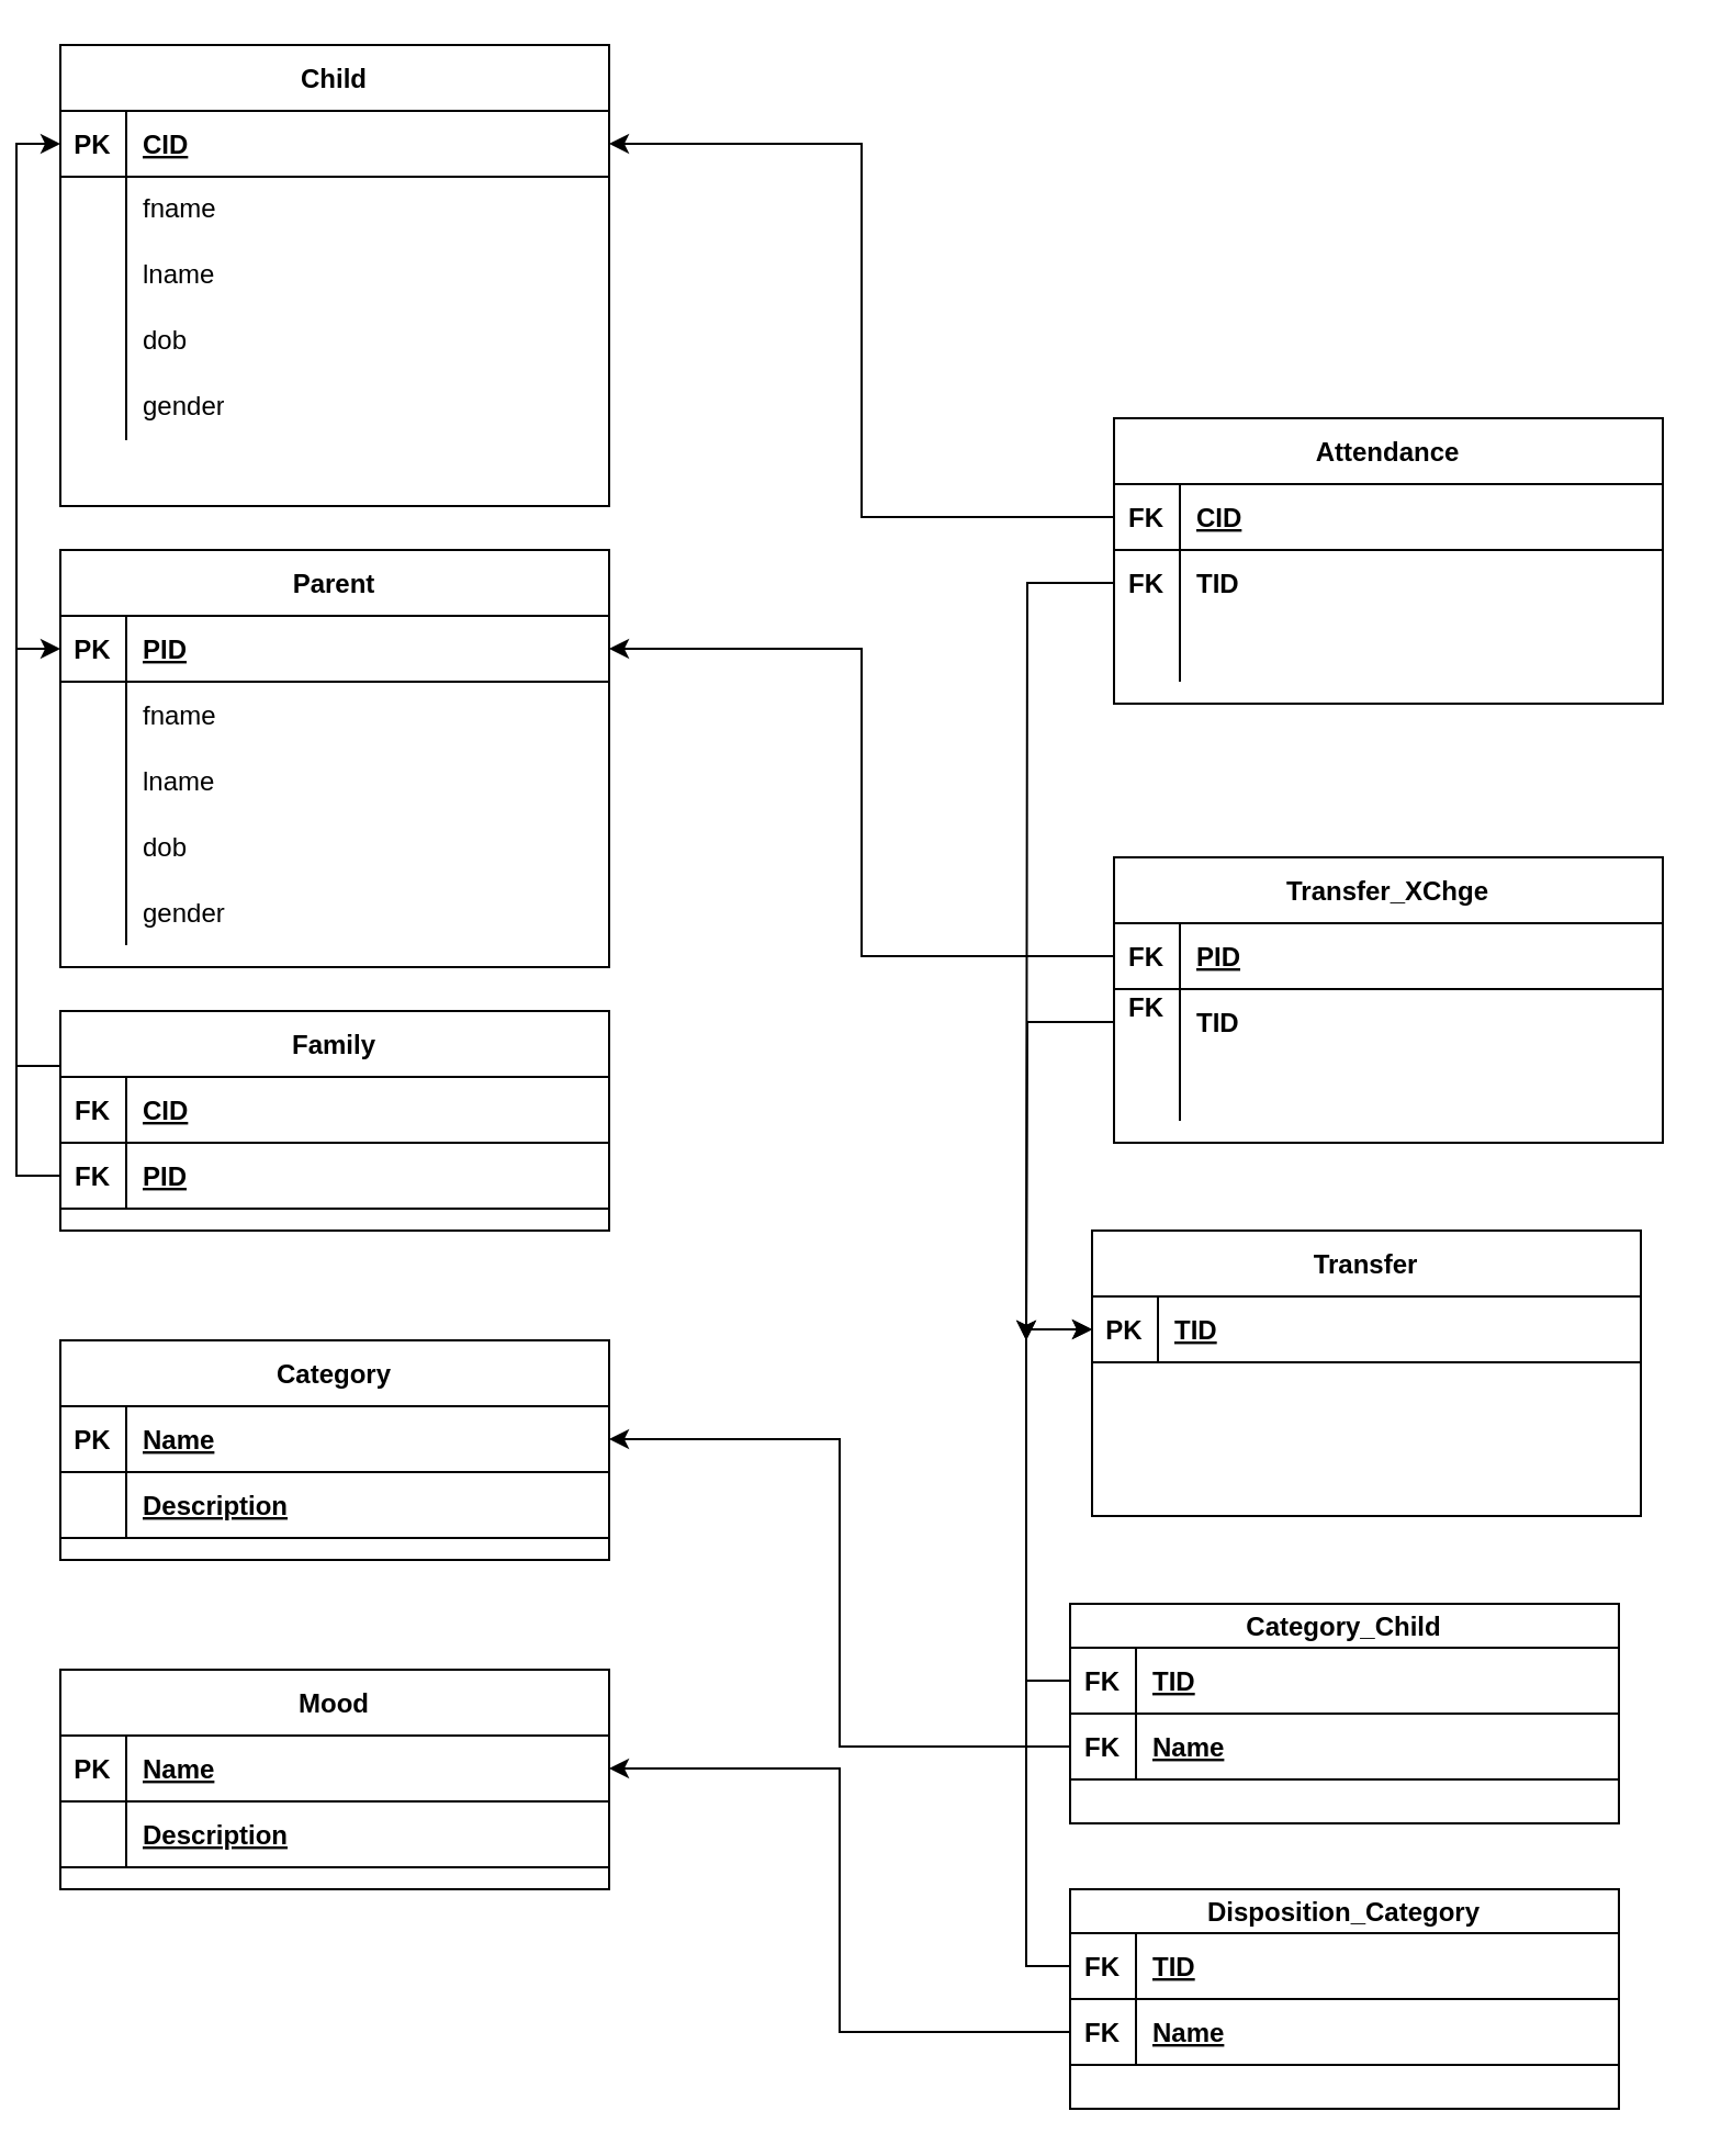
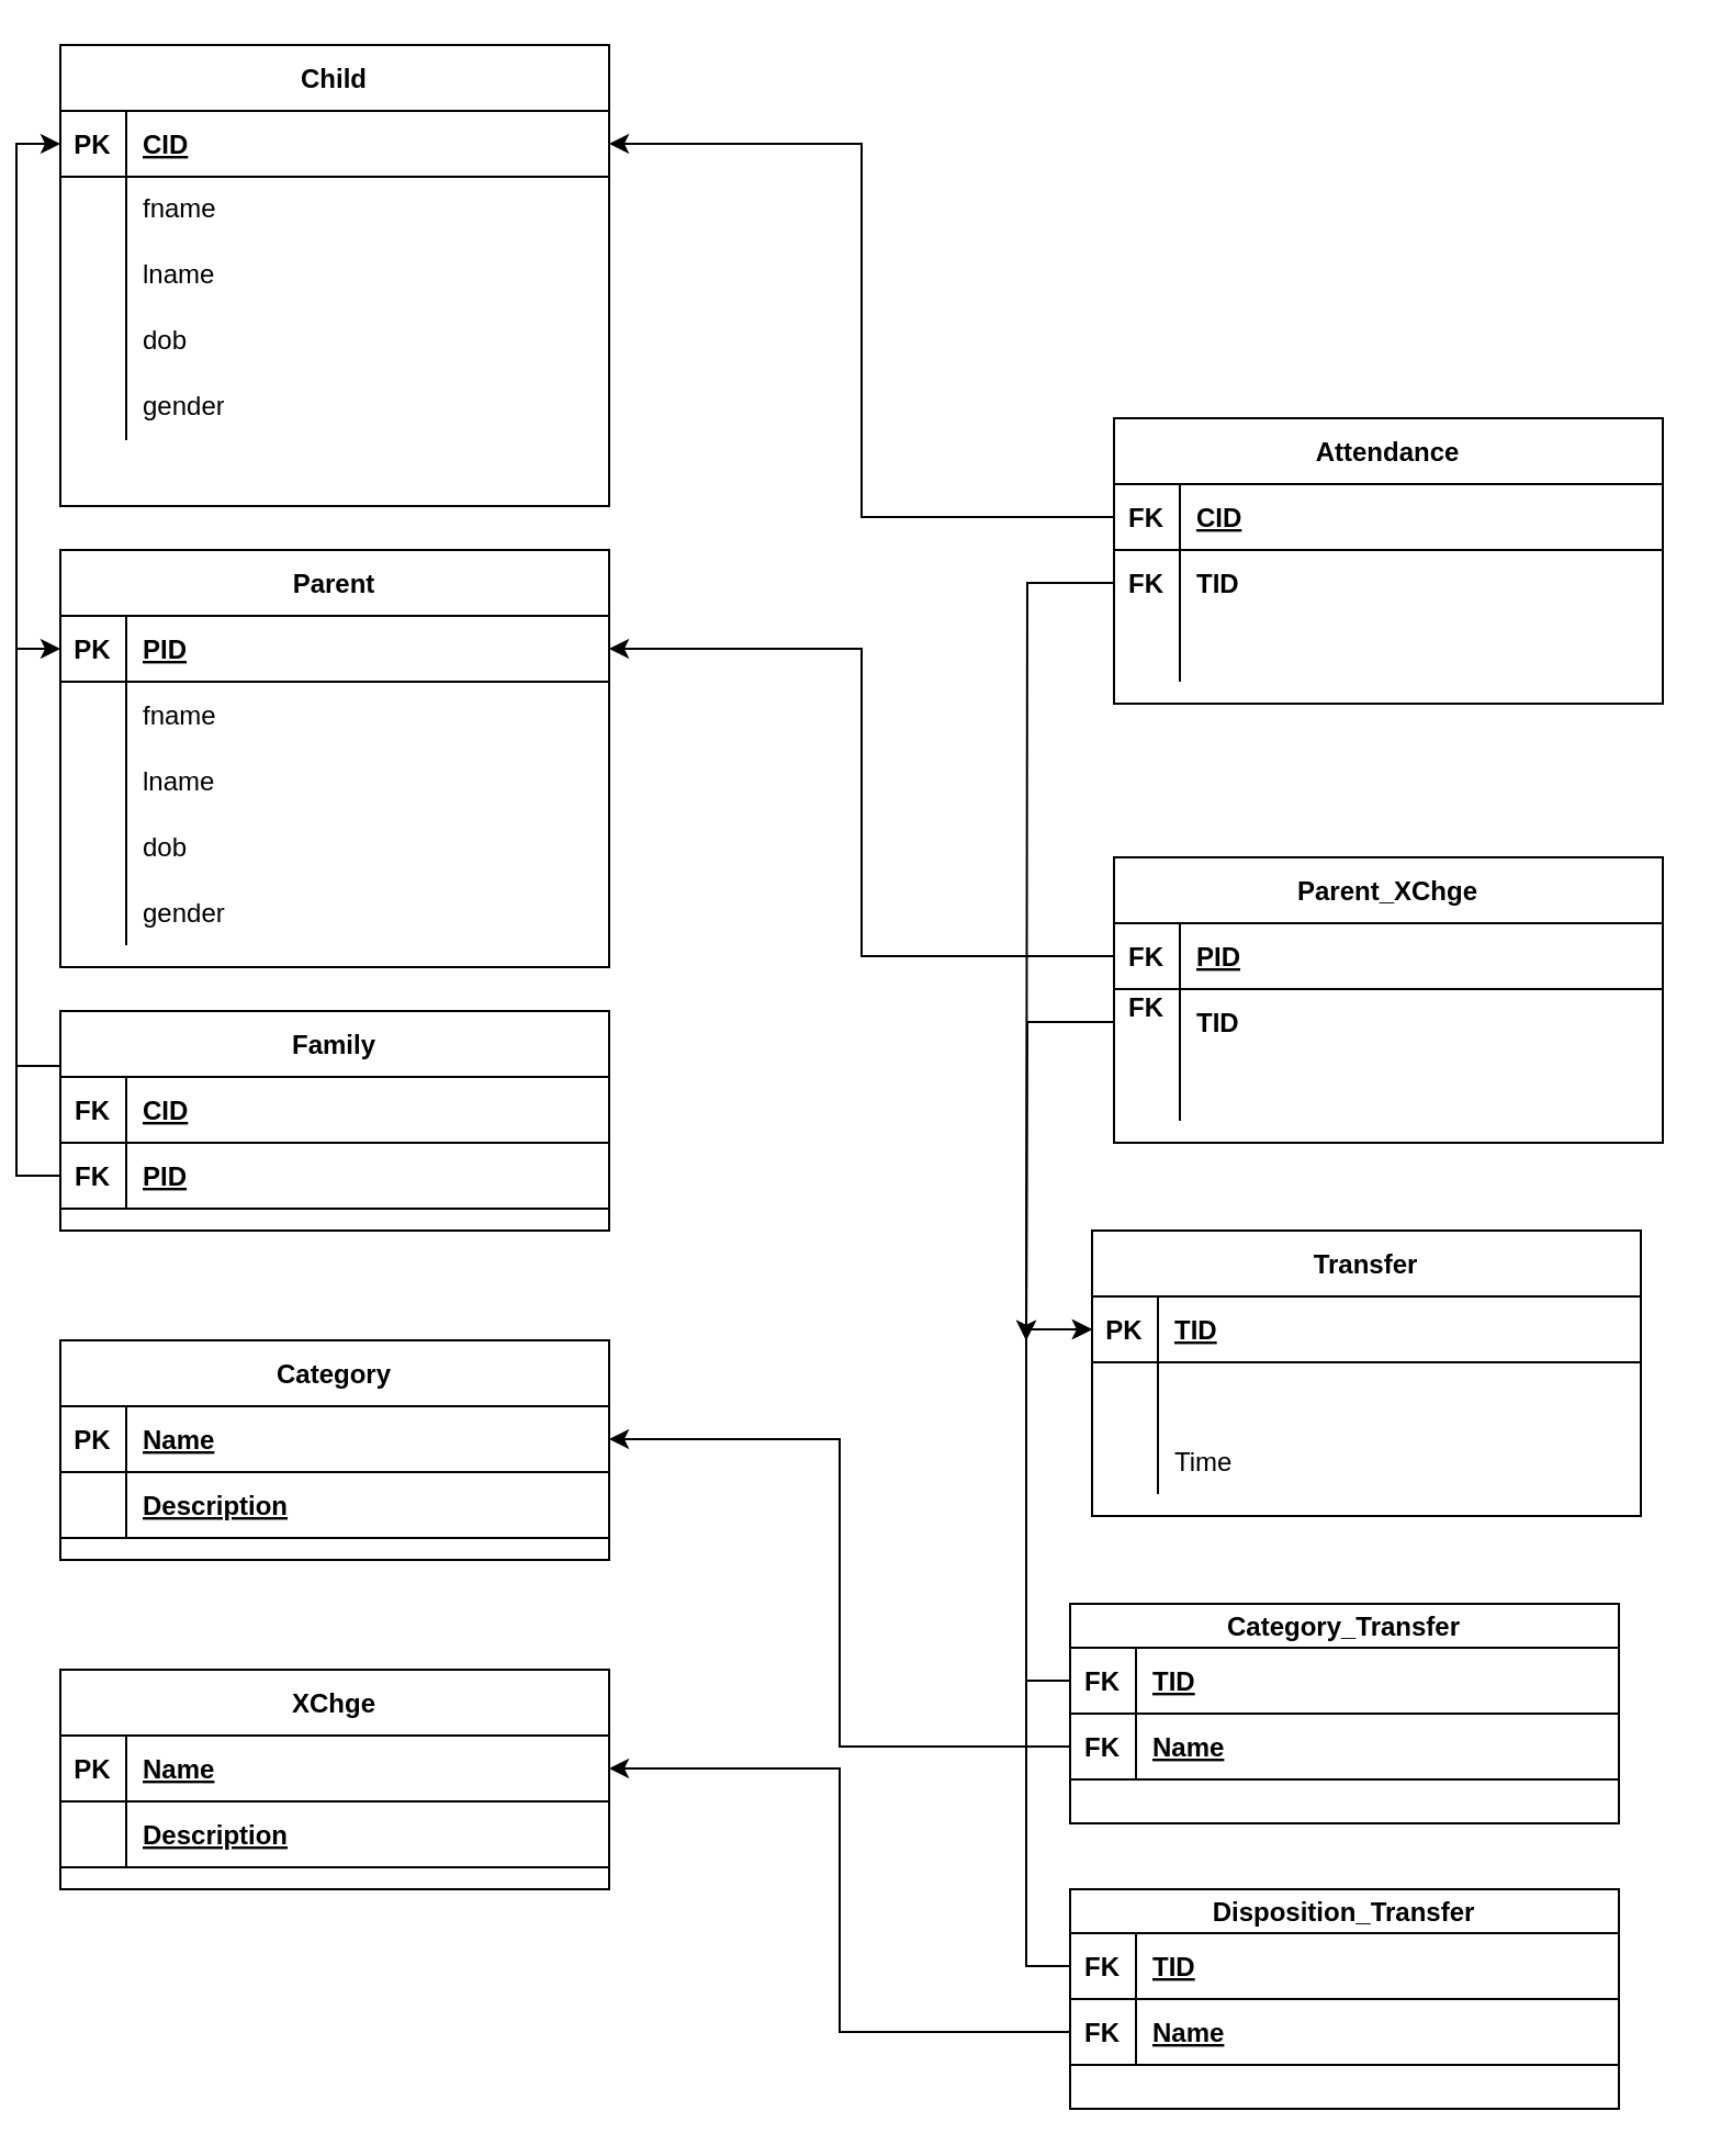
- <mxCell id="53" value="Transfer_XChge" style="shape=table;startSize=30;container=1;collapsible=1;childLayout=tableLayout;fixedRows=1;rowLines=0;fontStyle=1;align=center;resizeLast=1;" parent="1" vertex="1"><mxGeometry x="500" y="390" width="250" height="130" as="geometry" /></mxCell>
+ <mxCell id="53" value="Parent_XChge" style="shape=table;startSize=30;container=1;collapsible=1;childLayout=tableLayout;fixedRows=1;rowLines=0;fontStyle=1;align=center;resizeLast=1;" parent="1" vertex="1"><mxGeometry x="500" y="390" width="250" height="130" as="geometry" /></mxCell>
+ <mxCell id="26" value="Time" style="shape=partialRectangle;overflow=hidden;connectable=0;fillColor=none;top=0;left=0;bottom=0;right=0;align=left;spacingLeft=6;" parent="24" vertex="1"><mxGeometry x="30" width="220" height="30" as="geometry" /></mxCell>
- <mxCell id="90" value="Category_Child" style="shape=table;startSize=20;container=1;collapsible=1;childLayout=tableLayout;fixedRows=1;rowLines=0;fontStyle=1;align=center;resizeLast=1;" parent="1" vertex="1"><mxGeometry x="480" y="730" width="250" height="100" as="geometry" /></mxCell>
+ <mxCell id="90" value="Category_Transfer" style="shape=table;startSize=20;container=1;collapsible=1;childLayout=tableLayout;fixedRows=1;rowLines=0;fontStyle=1;align=center;resizeLast=1;" parent="1" vertex="1"><mxGeometry x="480" y="730" width="250" height="100" as="geometry" /></mxCell>
- <mxCell id="83" value="Mood" style="shape=table;startSize=30;container=1;collapsible=1;childLayout=tableLayout;fixedRows=1;rowLines=0;fontStyle=1;align=center;resizeLast=1;" parent="1" vertex="1"><mxGeometry x="20" y="760" width="250" height="100" as="geometry" /></mxCell>
+ <mxCell id="83" value="XChge" style="shape=table;startSize=30;container=1;collapsible=1;childLayout=tableLayout;fixedRows=1;rowLines=0;fontStyle=1;align=center;resizeLast=1;" parent="1" vertex="1"><mxGeometry x="20" y="760" width="250" height="100" as="geometry" /></mxCell>
- <mxCell id="98" value="Disposition_Category" style="shape=table;startSize=20;container=1;collapsible=1;childLayout=tableLayout;fixedRows=1;rowLines=0;fontStyle=1;align=center;resizeLast=1;" parent="1" vertex="1"><mxGeometry x="480" y="860" width="250" height="100" as="geometry" /></mxCell>
+ <mxCell id="98" value="Disposition_Transfer" style="shape=table;startSize=20;container=1;collapsible=1;childLayout=tableLayout;fixedRows=1;rowLines=0;fontStyle=1;align=center;resizeLast=1;" parent="1" vertex="1"><mxGeometry x="480" y="860" width="250" height="100" as="geometry" /></mxCell>
